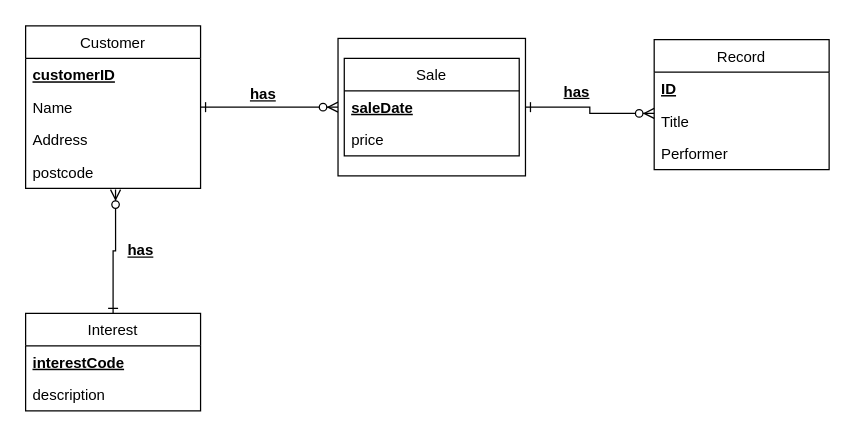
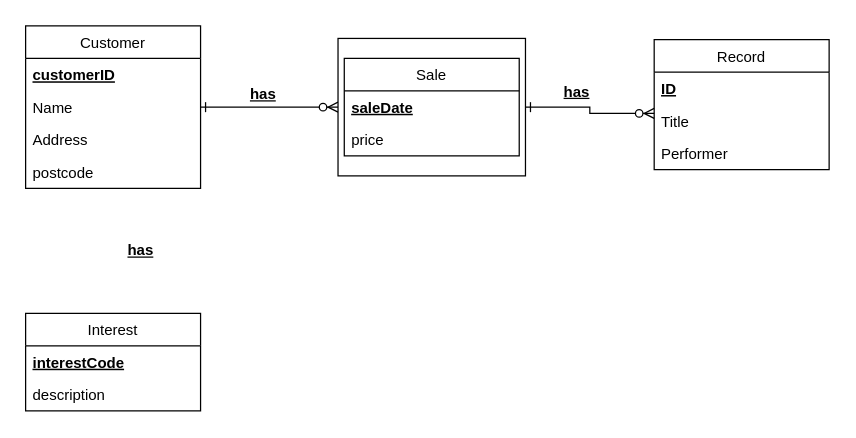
- <mxCell id="7" style="edgeStyle=orthogonalEdgeStyle;rounded=0;orthogonalLoop=1;jettySize=auto;html=1;exitX=0.5;exitY=0;exitDx=0;exitDy=0;startArrow=ERone;startFill=0;endArrow=ERzeroToMany;endFill=1;entryX=0.514;entryY=1.038;entryDx=0;entryDy=0;entryPerimeter=0;" edge="1" parent="1" source="8" target="6"><mxGeometry relative="1" as="geometry"><mxPoint x="90" y="160" as="targetPoint" /></mxGeometry></mxCell>
